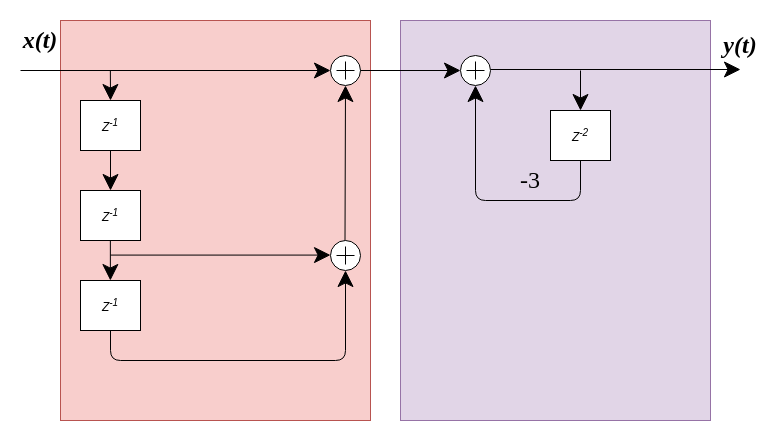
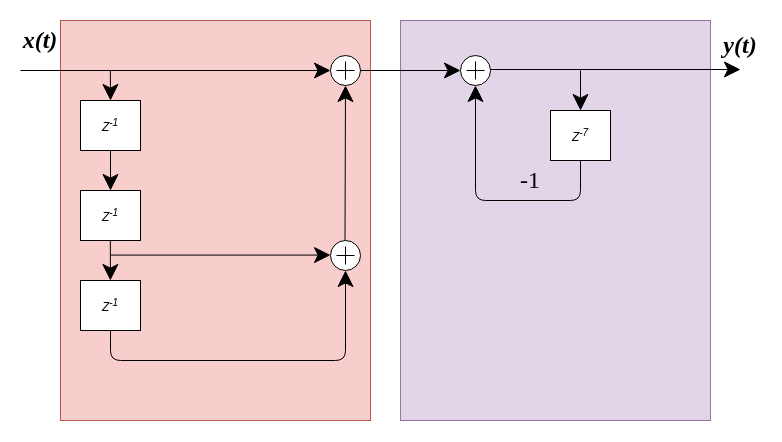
- <mxCell id="17" value="&lt;i&gt;Z&lt;sup&gt;-2&lt;/sup&gt;&lt;/i&gt;" style="rounded=0;whiteSpace=wrap;html=1;hachureGap=4;pointerEvents=0;" vertex="1" parent="1"><mxGeometry x="550" y="110" width="60" height="50" as="geometry" /></mxCell>
+ <mxCell id="17" value="&lt;i&gt;Z&lt;sup&gt;-7&lt;/sup&gt;&lt;/i&gt;" style="rounded=0;whiteSpace=wrap;html=1;hachureGap=4;pointerEvents=0;" vertex="1" parent="1"><mxGeometry x="550" y="110" width="60" height="50" as="geometry" /></mxCell>
- <mxCell id="24" value="&lt;font style=&quot;font-size: 24px&quot; face=&quot;Times New Roman&quot;&gt;-3&lt;/font&gt;" style="text;html=1;strokeColor=none;fillColor=none;align=center;verticalAlign=middle;whiteSpace=wrap;rounded=0;hachureGap=4;pointerEvents=0;" vertex="1" parent="1"><mxGeometry x="510" y="170" width="40" height="20" as="geometry" /></mxCell>
+ <mxCell id="24" value="&lt;font style=&quot;font-size: 24px&quot; face=&quot;Times New Roman&quot;&gt;-1&lt;/font&gt;" style="text;html=1;strokeColor=none;fillColor=none;align=center;verticalAlign=middle;whiteSpace=wrap;rounded=0;hachureGap=4;pointerEvents=0;" vertex="1" parent="1"><mxGeometry x="510" y="170" width="40" height="20" as="geometry" /></mxCell>
